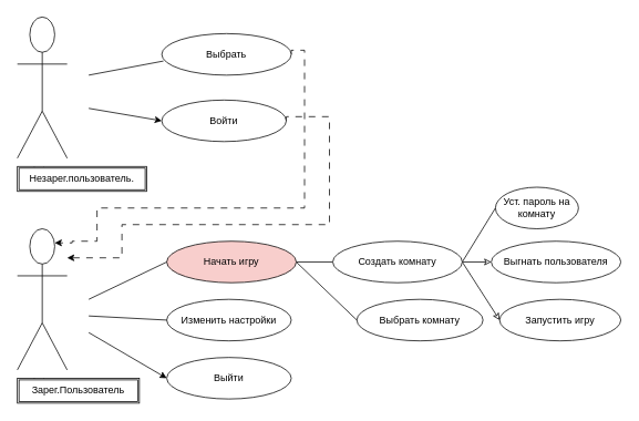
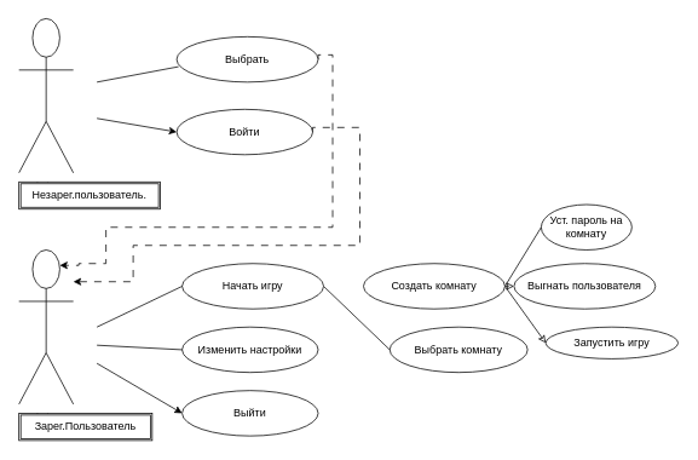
- <mxCell id="11" value="Начать игру" style="ellipse;whiteSpace=wrap;html=1;fillColor=#f8cecc;" parent="1" vertex="1"><mxGeometry x="200" y="290" width="156" height="50" as="geometry" /></mxCell>
+ <mxCell id="11" value="Начать игру" style="ellipse;whiteSpace=wrap;html=1;" parent="1" vertex="1"><mxGeometry x="200" y="290" width="156" height="50" as="geometry" /></mxCell>
- <mxCell id="9" style="edgeStyle=orthogonalEdgeStyle;rounded=0;orthogonalLoop=1;jettySize=auto;html=1;entryX=0;entryY=0.5;entryDx=0;entryDy=0;endArrow=none;endFill=0;" edge="1" parent="1" source="11" target="19"><mxGeometry relative="1" as="geometry" /></mxCell>
- <mxCell id="21" value="Выгнать пользователя" style="ellipse;whiteSpace=wrap;html=1;" parent="1" vertex="1"><mxGeometry x="591" y="290" width="156" height="50" as="geometry" /></mxCell>
+ <mxCell id="21" value="Выгнать пользователя" style="ellipse;whiteSpace=wrap;html=1;" parent="1" vertex="1"><mxGeometry x="566" y="290" width="156" height="50" as="geometry" /></mxCell>
- <mxCell id="23" value="Запустить игру" style="ellipse;whiteSpace=wrap;html=1;" parent="1" vertex="1"><mxGeometry x="601" y="360" width="146" height="50" as="geometry" /></mxCell>
+ <mxCell id="23" value="Запустить игру" style="ellipse;whiteSpace=wrap;html=1;" parent="1" vertex="1"><mxGeometry x="601" y="360" width="146" height="35" as="geometry" /></mxCell>
